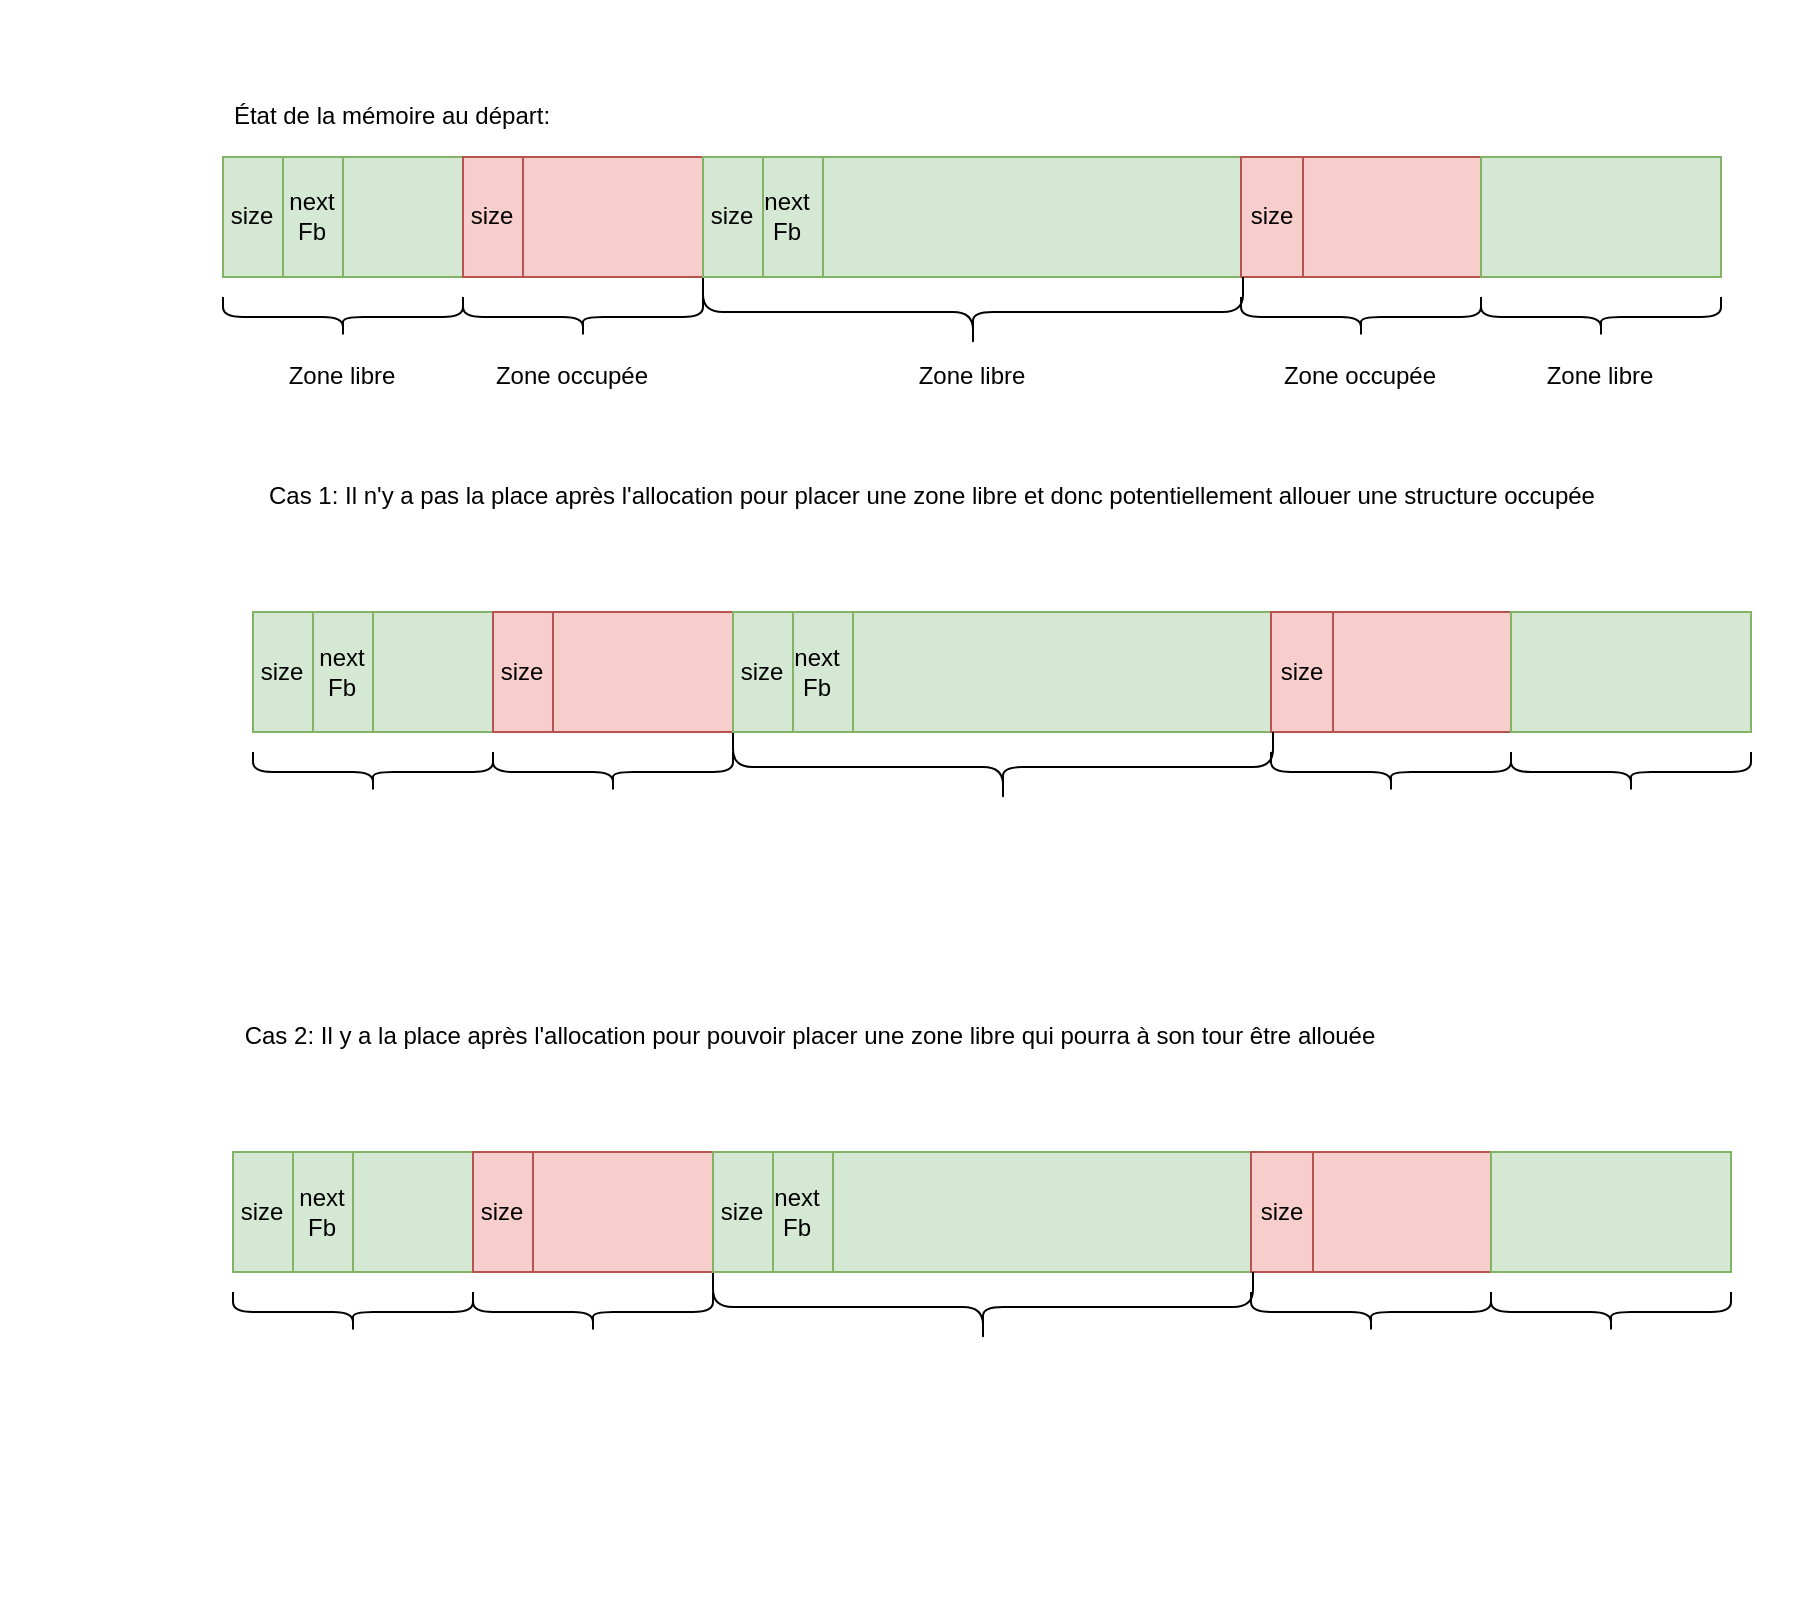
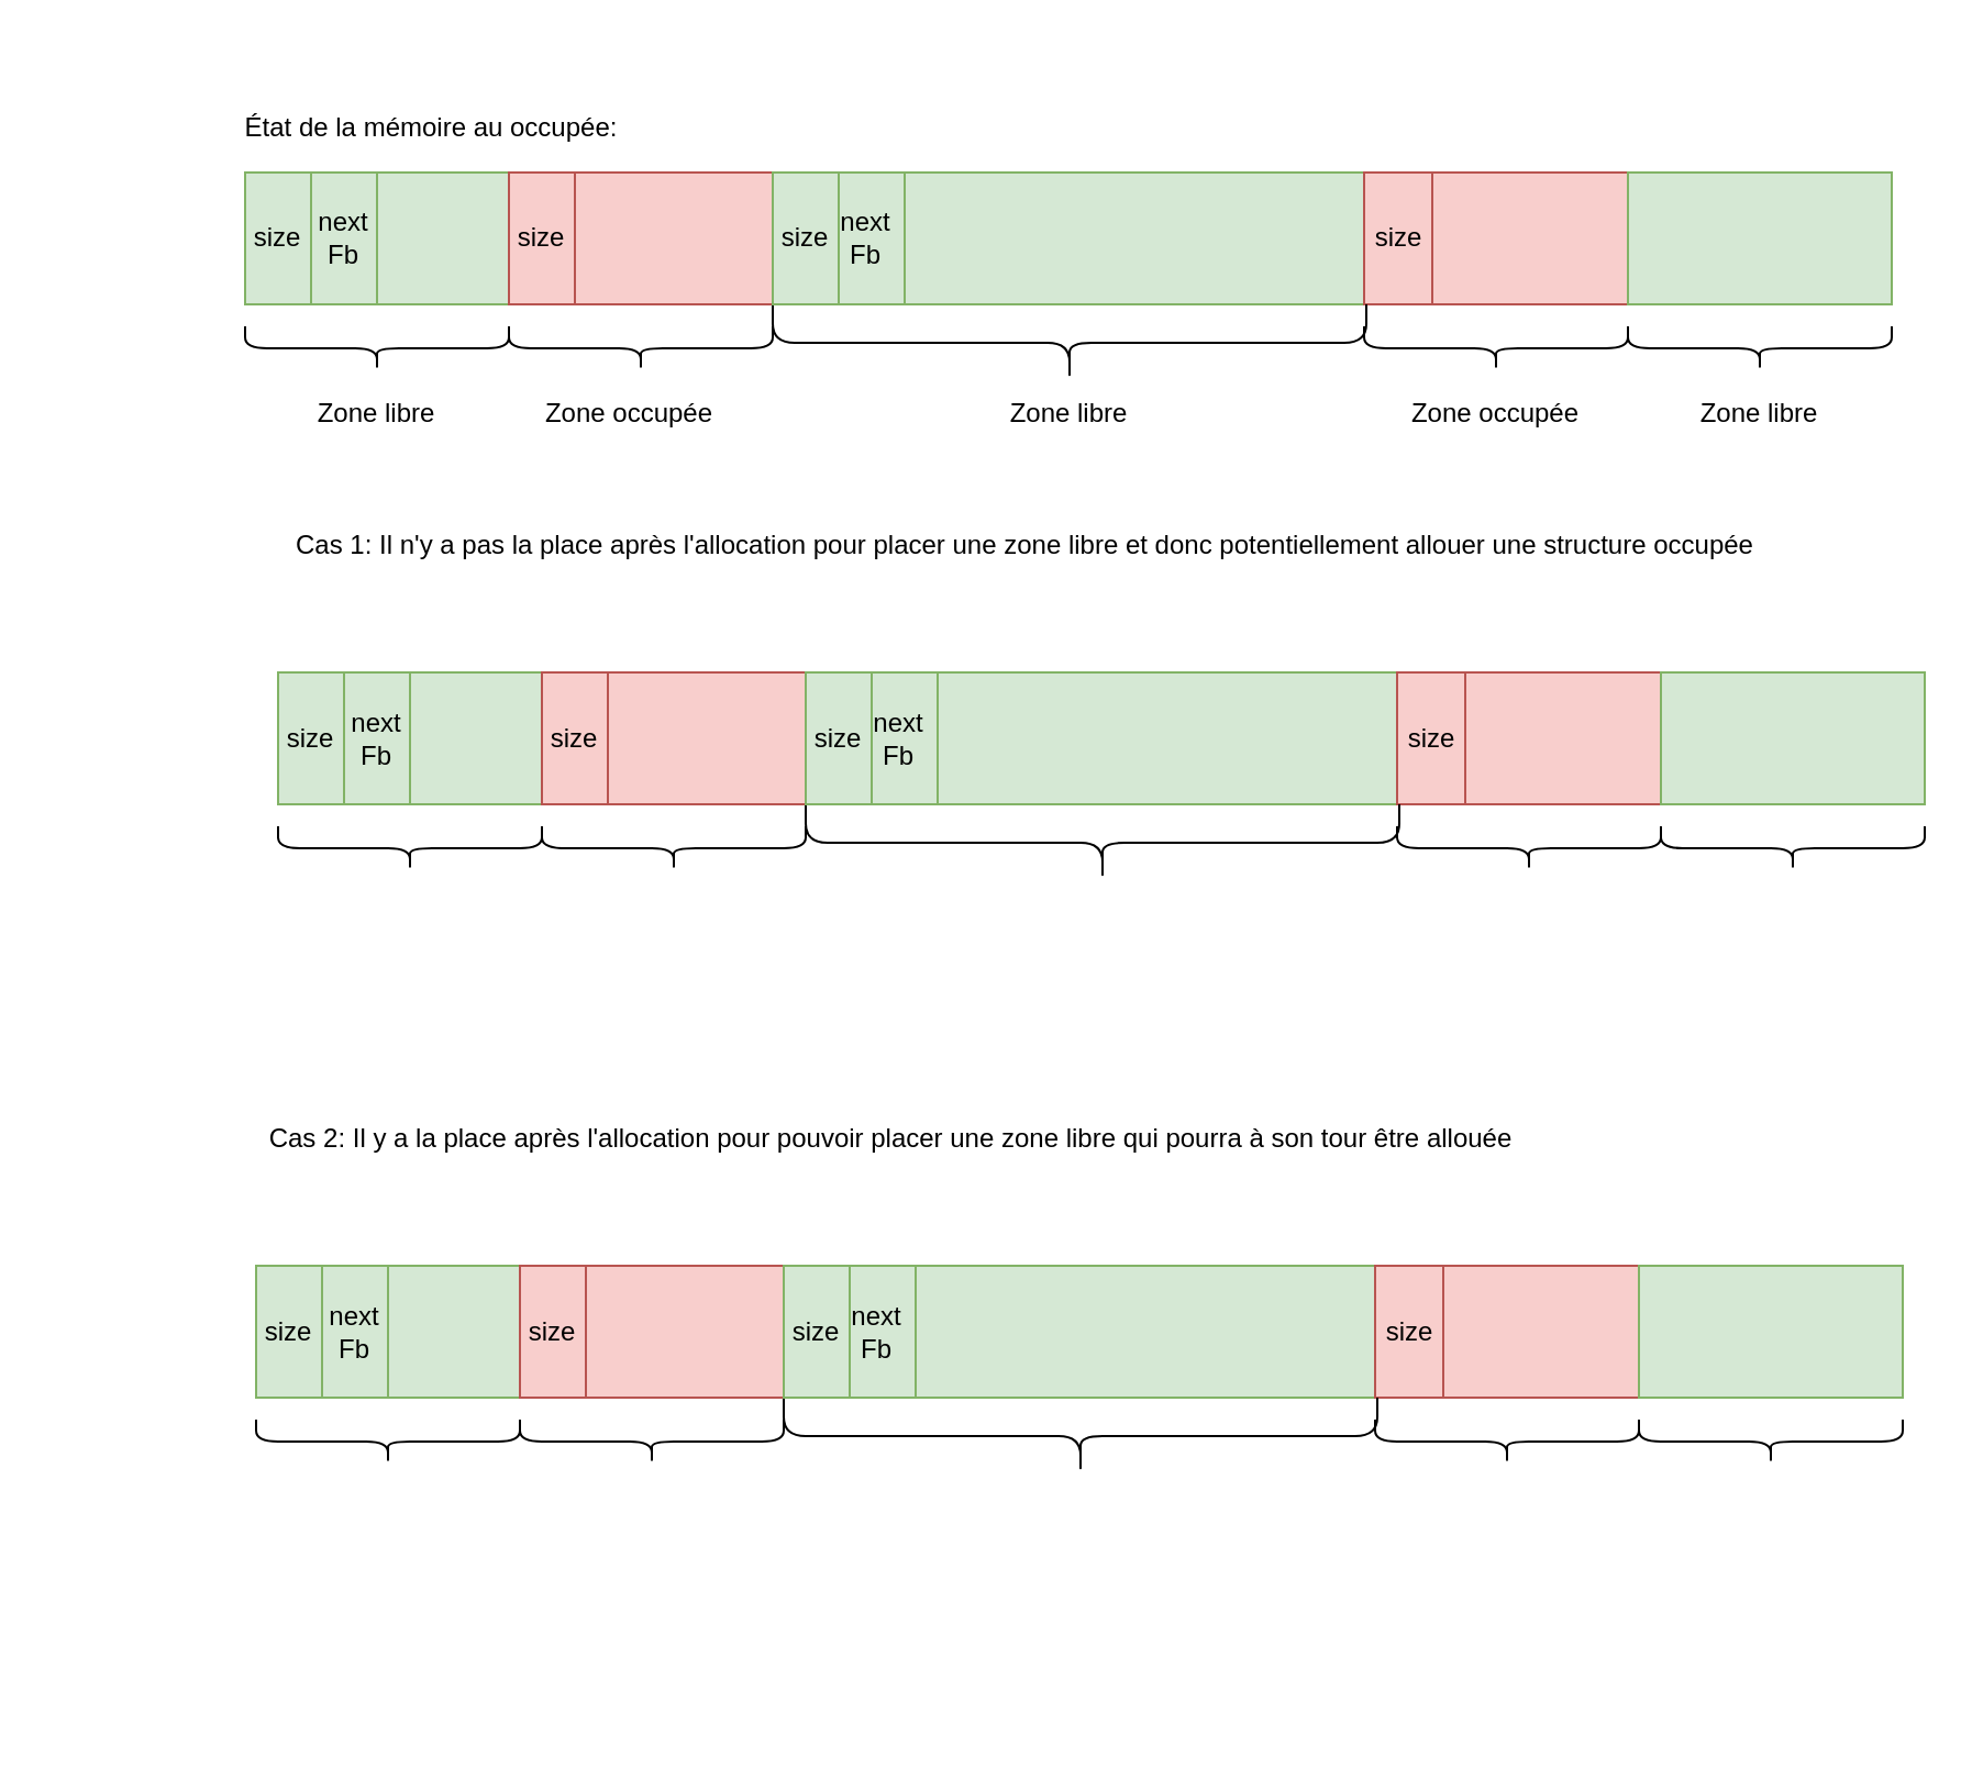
- <mxCell id="3" value="État de la mémoire au départ:" style="text;html=1;strokeColor=none;fillColor=none;align=center;verticalAlign=middle;whiteSpace=wrap;rounded=0;" vertex="1" parent="1"><mxGeometry x="71" y="48" width="250" height="20" as="geometry" /></mxCell>
+ <mxCell id="3" value="État de la mémoire au occupée:" style="text;html=1;strokeColor=none;fillColor=none;align=center;verticalAlign=middle;whiteSpace=wrap;rounded=0;" vertex="1" parent="1"><mxGeometry x="71" y="48" width="250" height="20" as="geometry" /></mxCell>
